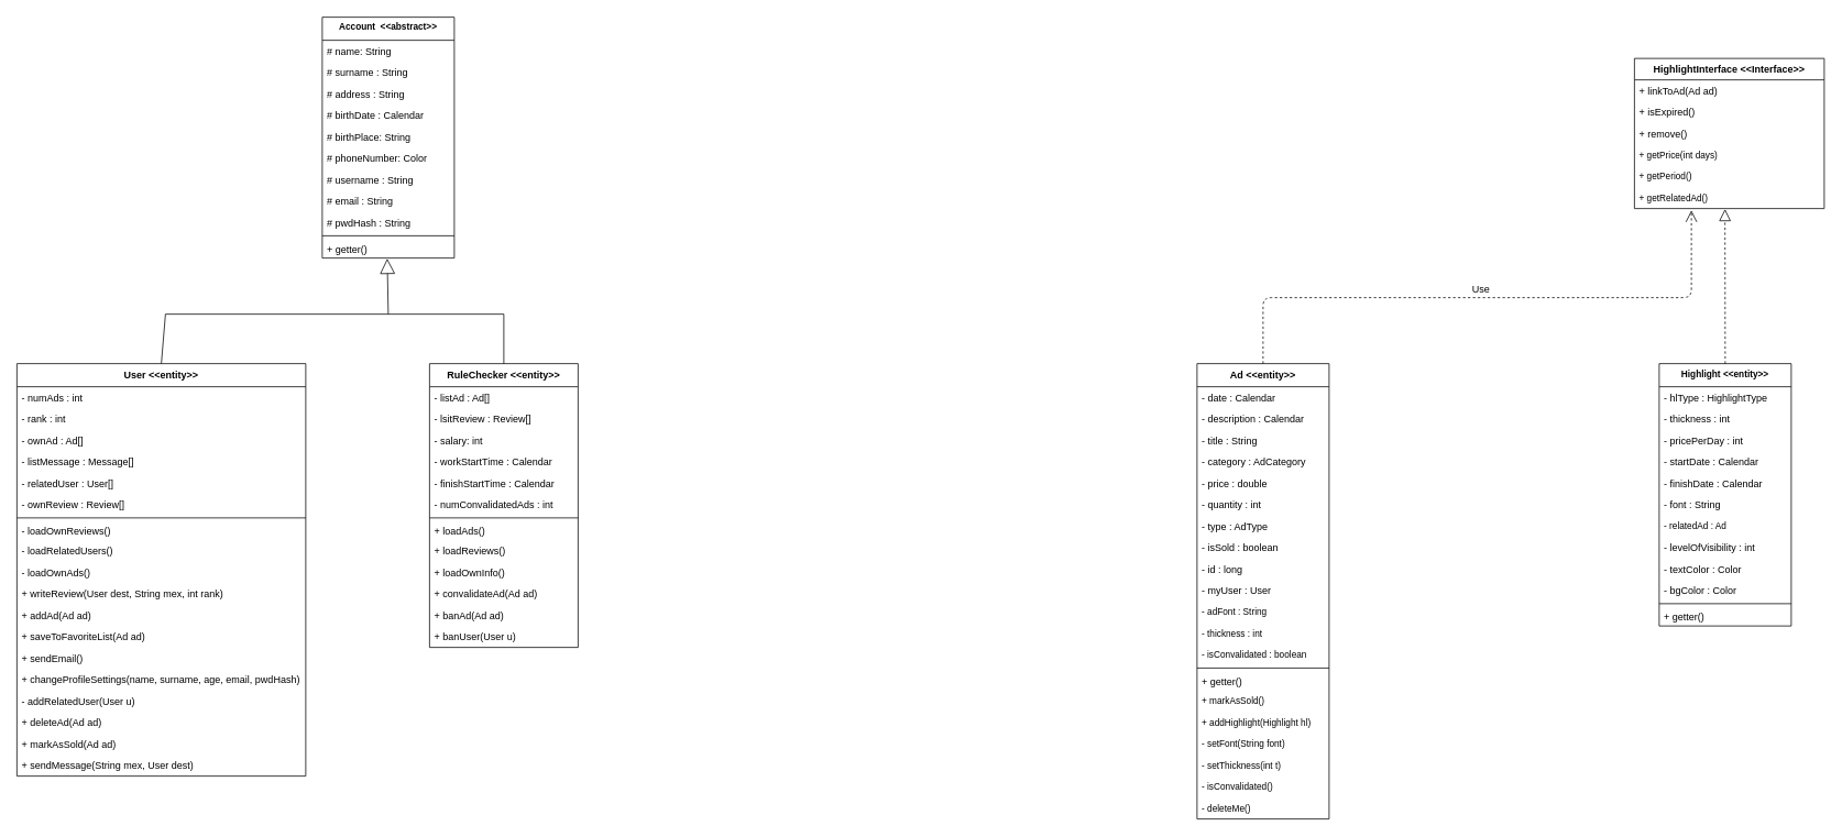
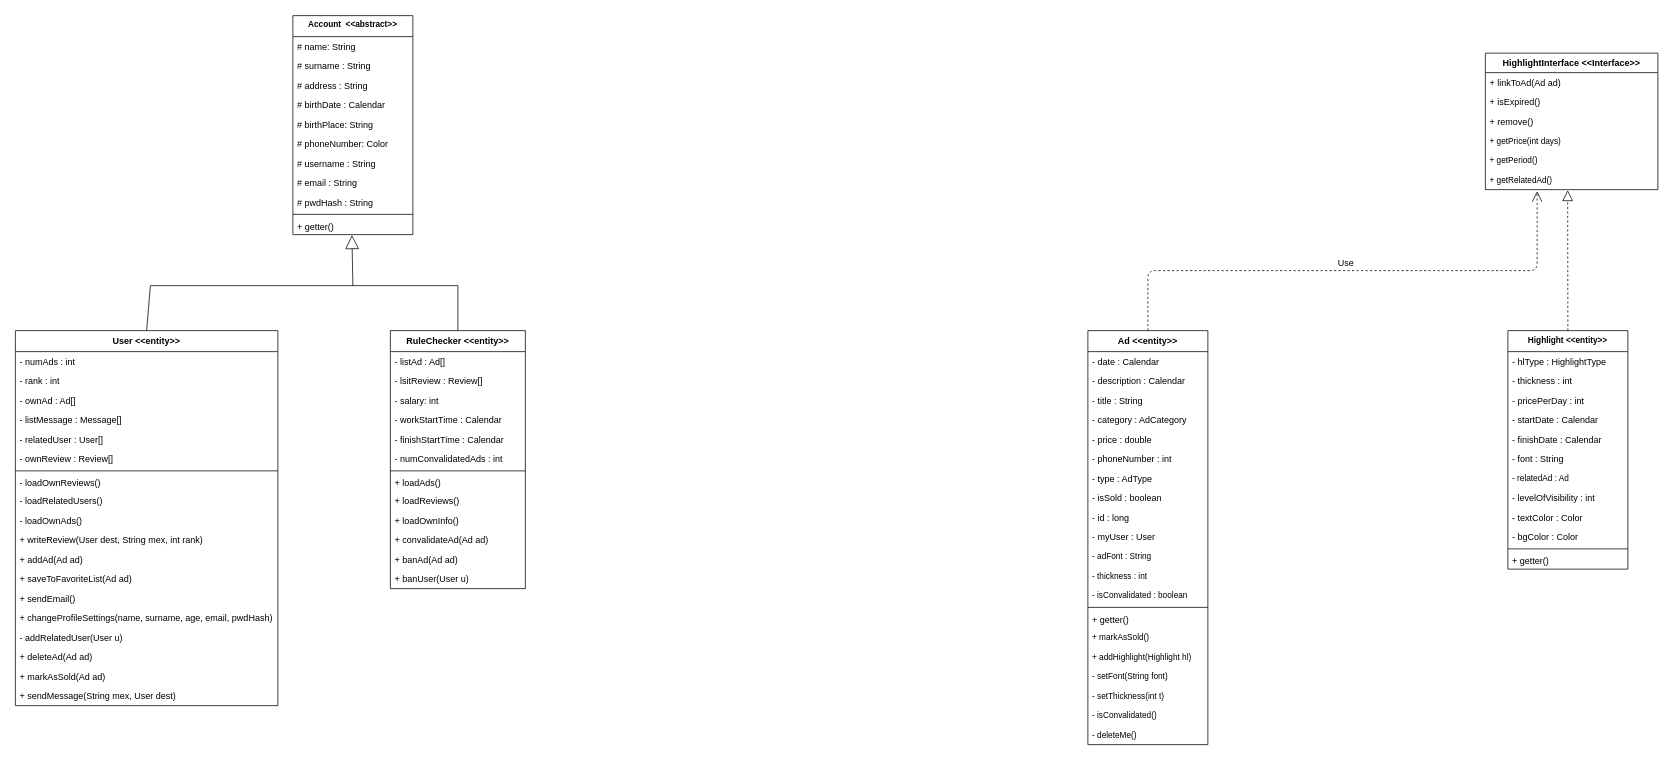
- <mxCell id="58" value="- quantity : int" style="text;strokeColor=none;fillColor=none;align=left;verticalAlign=top;spacingLeft=4;spacingRight=4;overflow=hidden;rotatable=0;points=[[0,0.5],[1,0.5]];portConstraint=eastwest;" vertex="1" parent="52"><mxGeometry y="158" width="160" height="26" as="geometry" /></mxCell>
+ <mxCell id="58" value="- phoneNumber : int" style="text;strokeColor=none;fillColor=none;align=left;verticalAlign=top;spacingLeft=4;spacingRight=4;overflow=hidden;rotatable=0;points=[[0,0.5],[1,0.5]];portConstraint=eastwest;" vertex="1" parent="52"><mxGeometry y="158" width="160" height="26" as="geometry" /></mxCell>
